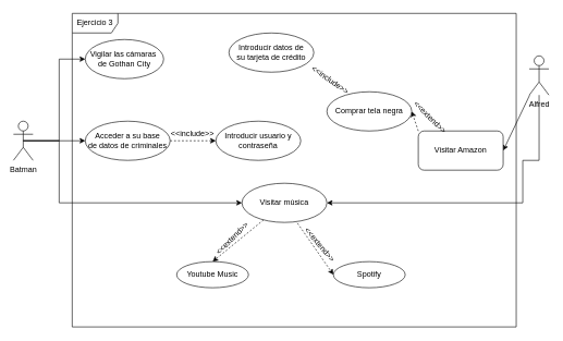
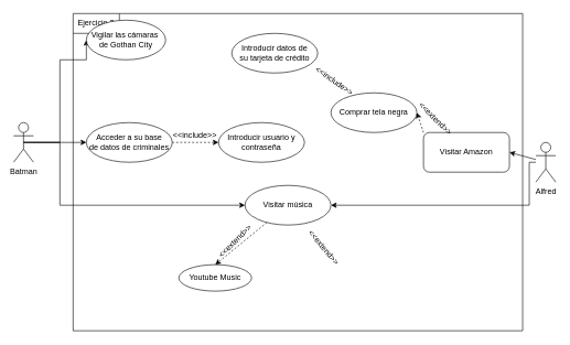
- <mxCell id="7" value="Vigilar las cámaras&amp;nbsp;&lt;div&gt;de&amp;nbsp;&lt;span style=&quot;background-color: initial;&quot;&gt;Gothan City&lt;/span&gt;&lt;/div&gt;" style="ellipse;whiteSpace=wrap;html=1;" vertex="1" parent="1"><mxGeometry x="130" y="60" width="120" height="60" as="geometry" /></mxCell>
+ <mxCell id="7" value="Vigilar las cámaras&amp;nbsp;&lt;div&gt;de&amp;nbsp;&lt;span style=&quot;background-color: initial;&quot;&gt;Gothan City&lt;/span&gt;&lt;/div&gt;" style="ellipse;whiteSpace=wrap;html=1;" vertex="1" parent="1"><mxGeometry x="130" y="30" width="120" height="60" as="geometry" /></mxCell>
- <mxCell id="21" value="Alfred" style="shape=umlActor;verticalLabelPosition=bottom;verticalAlign=top;html=1;" vertex="1" parent="1"><mxGeometry x="810" y="85" width="30" height="60" as="geometry" /></mxCell>
+ <mxCell id="21" value="Alfred" style="shape=umlActor;verticalLabelPosition=bottom;verticalAlign=top;html=1;" vertex="1" parent="1"><mxGeometry x="810" y="215" width="30" height="60" as="geometry" /></mxCell>
- <mxCell id="13" style="rounded=0;orthogonalLoop=1;jettySize=auto;html=1;exitX=0.654;exitY=1.019;exitDx=0;exitDy=0;entryX=0;entryY=0.5;entryDx=0;entryDy=0;dashed=1;exitPerimeter=0;" edge="1" parent="1" source="14" target="15"><mxGeometry relative="1" as="geometry" /></mxCell>
- <mxCell id="15" value="Spotify" style="ellipse;whiteSpace=wrap;html=1;" vertex="1" parent="1"><mxGeometry x="510" y="400" width="110" height="40" as="geometry" /></mxCell>
